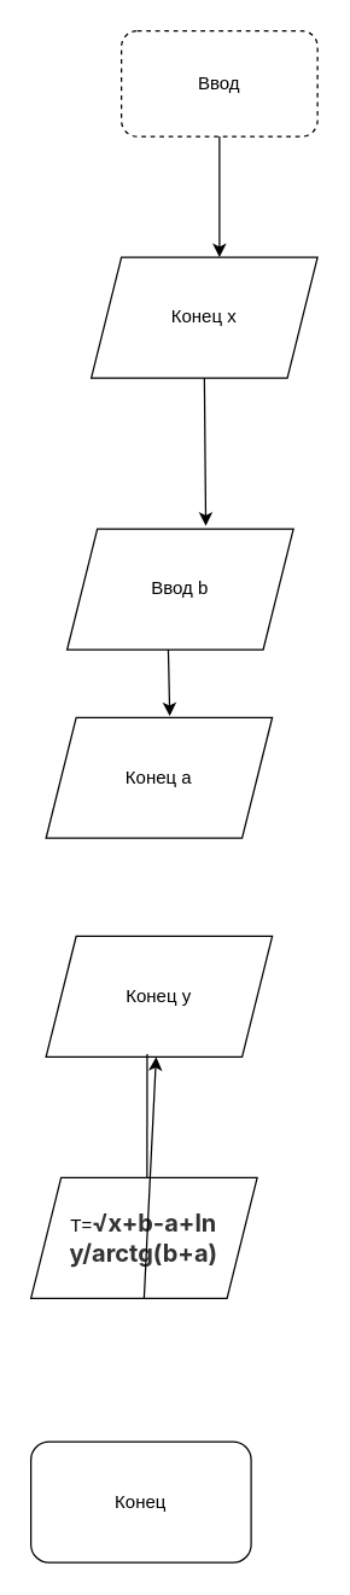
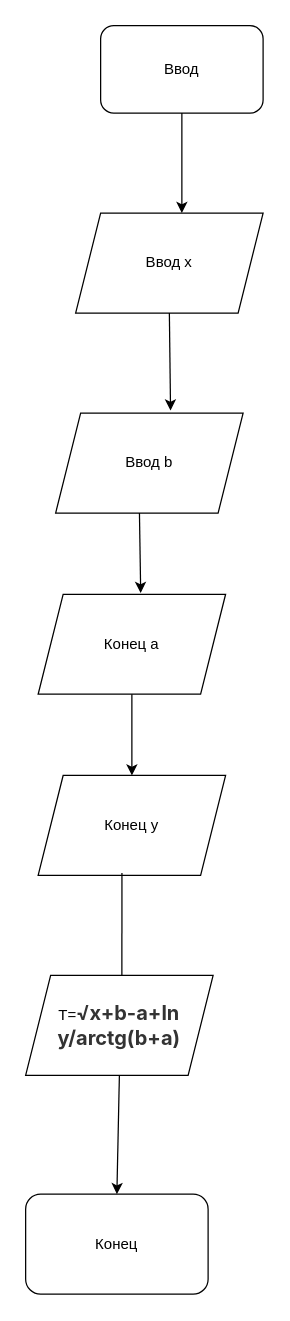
- <mxCell id="2" value="Ввод" style="rounded=1;whiteSpace=wrap;html=1;dashed=1;" vertex="1" parent="1"><mxGeometry x="80" y="20" width="130" height="70" as="geometry" /></mxCell>
+ <mxCell id="2" value="Ввод" style="rounded=1;whiteSpace=wrap;html=1;" vertex="1" parent="1"><mxGeometry x="80" y="20" width="130" height="70" as="geometry" /></mxCell>
- <mxCell id="4" value="Конец x" style="shape=parallelogram;perimeter=parallelogramPerimeter;whiteSpace=wrap;html=1;fixedSize=1;" vertex="1" parent="1"><mxGeometry x="60" y="170" width="150" height="80" as="geometry" /></mxCell>
+ <mxCell id="4" value="Ввод x" style="shape=parallelogram;perimeter=parallelogramPerimeter;whiteSpace=wrap;html=1;fixedSize=1;" vertex="1" parent="1"><mxGeometry x="60" y="170" width="150" height="80" as="geometry" /></mxCell>
- <mxCell id="5" value="Ввод b" style="shape=parallelogram;perimeter=parallelogramPerimeter;whiteSpace=wrap;html=1;fixedSize=1;" vertex="1" parent="1"><mxGeometry x="44" y="350" width="150" height="80" as="geometry" /></mxCell>
+ <mxCell id="5" value="Ввод b" style="shape=parallelogram;perimeter=parallelogramPerimeter;whiteSpace=wrap;html=1;fixedSize=1;" vertex="1" parent="1"><mxGeometry x="44" y="330" width="150" height="80" as="geometry" /></mxCell>
+ <mxCell id="10" value="" style="endArrow=classic;html=1;rounded=0;exitX=0.5;exitY=1;exitDx=0;exitDy=0;entryX=0.5;entryY=0;entryDx=0;entryDy=0;" edge="1" parent="1" source="7" target="9"><mxGeometry width="50" height="50" relative="1" as="geometry"><mxPoint x="100" y="630" as="sourcePoint" /><mxPoint x="150" y="580" as="targetPoint" /></mxGeometry></mxCell>
- <mxCell id="14" value="" style="endArrow=classic;html=1;rounded=0;exitX=0.5;exitY=1;exitDx=0;exitDy=0;" edge="1" parent="1" source="13" target="9"><mxGeometry width="50" height="50" relative="1" as="geometry"><mxPoint x="70" y="930" as="sourcePoint" /><mxPoint x="120" y="880" as="targetPoint" /></mxGeometry></mxCell>
+ <mxCell id="14" value="" style="endArrow=classic;html=1;rounded=0;exitX=0.5;exitY=1;exitDx=0;exitDy=0;entryX=0.5;entryY=0;entryDx=0;entryDy=0;" edge="1" parent="1" source="13" target="11"><mxGeometry width="50" height="50" relative="1" as="geometry"><mxPoint x="70" y="930" as="sourcePoint" /><mxPoint x="120" y="880" as="targetPoint" /></mxGeometry></mxCell>
